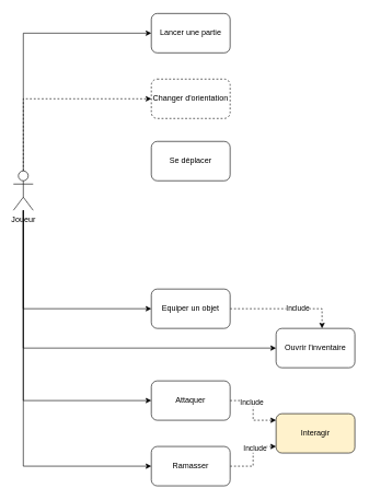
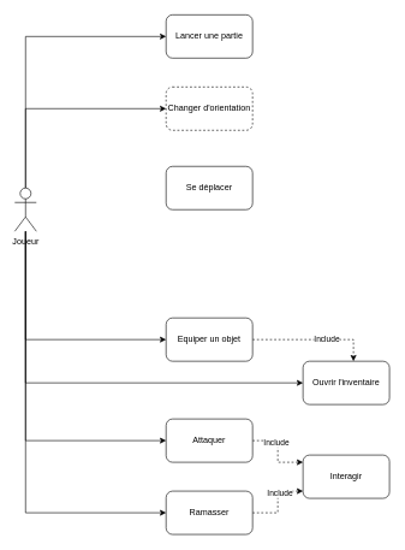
- <mxCell id="3" style="edgeStyle=orthogonalEdgeStyle;rounded=0;orthogonalLoop=1;jettySize=auto;html=1;dashed=1;" edge="1" parent="1" source="8" target="10"><mxGeometry relative="1" as="geometry"><Array as="points"><mxPoint x="35" y="150" /></Array></mxGeometry></mxCell>
+ <mxCell id="3" style="edgeStyle=orthogonalEdgeStyle;rounded=0;orthogonalLoop=1;jettySize=auto;html=1;" edge="1" parent="1" source="8" target="10"><mxGeometry relative="1" as="geometry"><Array as="points"><mxPoint x="35" y="150" /></Array></mxGeometry></mxCell>
- <mxCell id="11" value="Se déplacer" style="rounded=1;whiteSpace=wrap;html=1;" vertex="1" parent="1"><mxGeometry x="230" y="215" width="120" height="60" as="geometry" /></mxCell>
+ <mxCell id="11" value="Se déplacer" style="rounded=1;whiteSpace=wrap;html=1;" vertex="1" parent="1"><mxGeometry x="230" y="230" width="120" height="60" as="geometry" /></mxCell>
- <mxCell id="22" value="Interagir" style="rounded=1;whiteSpace=wrap;html=1;fillColor=#fff2cc;" vertex="1" parent="1"><mxGeometry x="420" y="630" width="120" height="60" as="geometry" /></mxCell>
+ <mxCell id="22" value="Interagir" style="rounded=1;whiteSpace=wrap;html=1;" vertex="1" parent="1"><mxGeometry x="420" y="630" width="120" height="60" as="geometry" /></mxCell>
